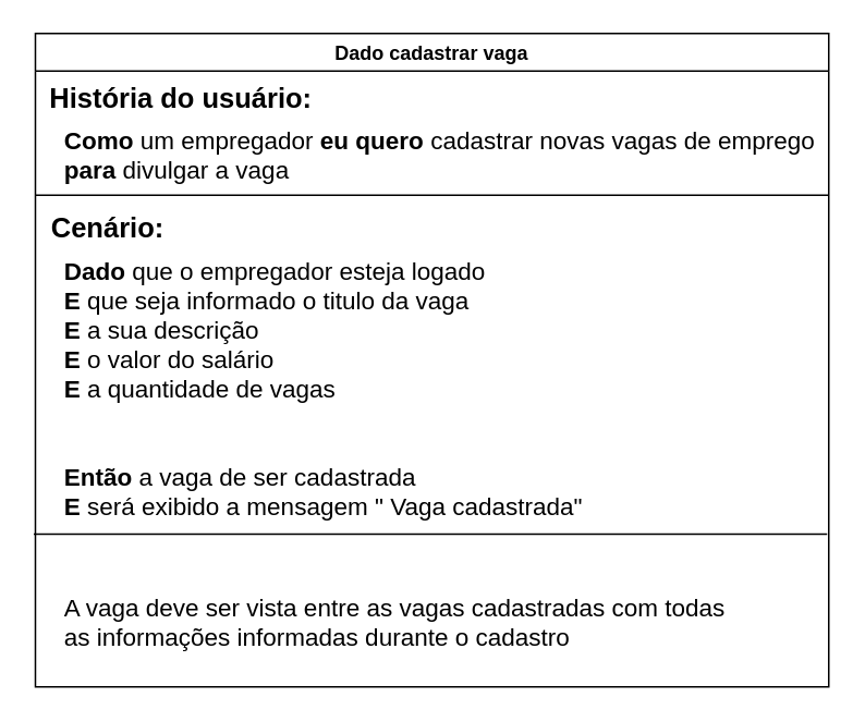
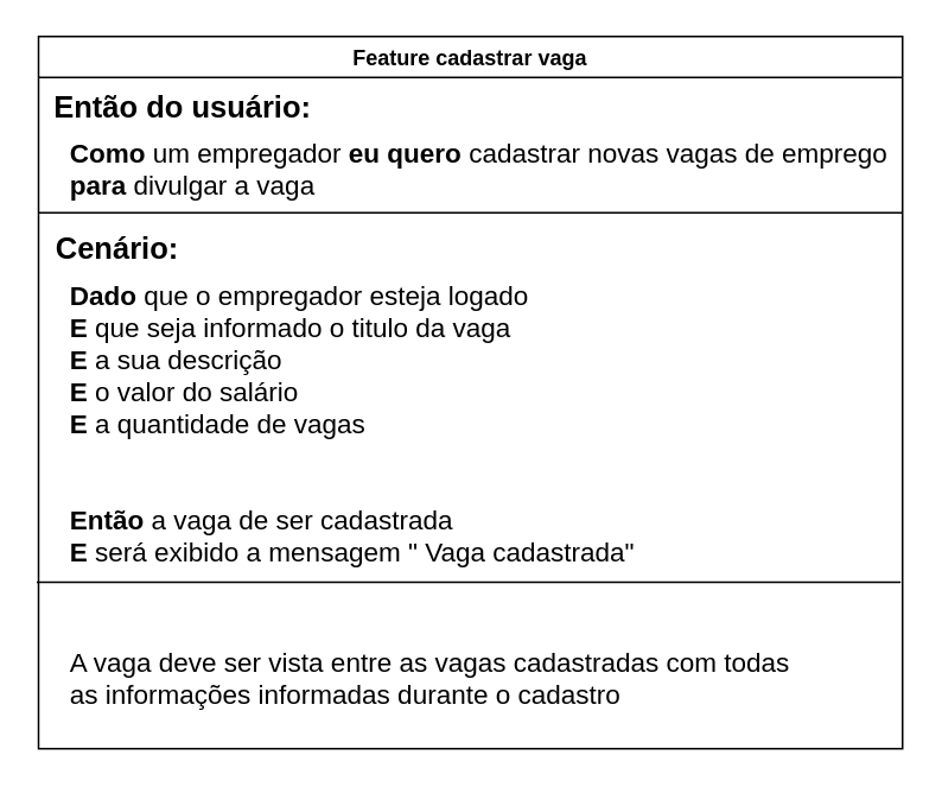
- <mxCell id="2" value="Dado cadastrar vaga" style="swimlane;" vertex="1" parent="1"><mxGeometry x="21" y="20" width="485.5" height="400" as="geometry" /></mxCell>
+ <mxCell id="2" value="Feature cadastrar vaga" style="swimlane;" vertex="1" parent="1"><mxGeometry x="21" y="20" width="485.5" height="400" as="geometry" /></mxCell>
- <mxCell id="10" value="&lt;span style=&quot;font-size: 17px&quot;&gt;&lt;b&gt;História do usuário:&lt;/b&gt;&lt;/span&gt;" style="text;html=1;align=left;verticalAlign=middle;resizable=0;points=[];autosize=1;strokeColor=none;fillColor=none;" vertex="1" parent="1"><mxGeometry x="28" y="51" width="180" height="20" as="geometry" /></mxCell>
+ <mxCell id="10" value="&lt;span style=&quot;font-size: 17px&quot;&gt;&lt;b&gt;Então do usuário:&lt;/b&gt;&lt;/span&gt;" style="text;html=1;align=left;verticalAlign=middle;resizable=0;points=[];autosize=1;strokeColor=none;fillColor=none;" vertex="1" parent="1"><mxGeometry x="28" y="51" width="180" height="20" as="geometry" /></mxCell>
